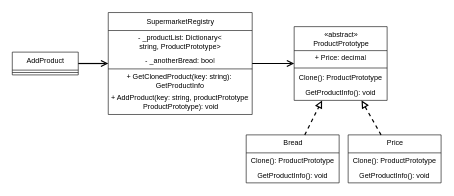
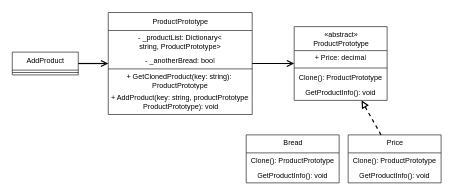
- <mxCell id="19" value="&lt;span style=&quot;font-weight: 400;&quot;&gt;SupermarketRegistry&lt;br&gt;&lt;/span&gt;" style="swimlane;fontStyle=1;align=center;verticalAlign=middle;childLayout=stackLayout;horizontal=1;startSize=30;horizontalStack=0;resizeParent=1;resizeParentMax=0;resizeLast=0;collapsible=0;marginBottom=0;html=1;" vertex="1" parent="1"><mxGeometry x="180" y="20" width="240" height="170" as="geometry" /></mxCell>
+ <mxCell id="19" value="&lt;span style=&quot;font-weight: 400;&quot;&gt;ProductPrototype&lt;br&gt;&lt;/span&gt;" style="swimlane;fontStyle=1;align=center;verticalAlign=middle;childLayout=stackLayout;horizontal=1;startSize=30;horizontalStack=0;resizeParent=1;resizeParentMax=0;resizeLast=0;collapsible=0;marginBottom=0;html=1;" vertex="1" parent="1"><mxGeometry x="180" y="20" width="240" height="170" as="geometry" /></mxCell>
- <mxCell id="23" value="+ GetClonedProduct(key: string):&amp;nbsp;&lt;br&gt;GetProductInfo" style="text;html=1;strokeColor=none;fillColor=none;align=center;verticalAlign=middle;spacingLeft=4;spacingRight=4;overflow=hidden;rotatable=0;points=[[0,0.5],[1,0.5]];portConstraint=eastwest;" vertex="1" parent="19"><mxGeometry y="98" width="240" height="32" as="geometry" /></mxCell>
+ <mxCell id="23" value="+ GetClonedProduct(key: string):&amp;nbsp;&lt;br&gt;ProductPrototype" style="text;html=1;strokeColor=none;fillColor=none;align=center;verticalAlign=middle;spacingLeft=4;spacingRight=4;overflow=hidden;rotatable=0;points=[[0,0.5],[1,0.5]];portConstraint=eastwest;" vertex="1" parent="19"><mxGeometry y="98" width="240" height="32" as="geometry" /></mxCell>
- <mxCell id="16" value="" style="endArrow=block;startArrow=none;endFill=0;startFill=0;endSize=8;html=1;verticalAlign=bottom;dashed=1;labelBackgroundColor=none;strokeWidth=2;" parent="1" source="10" target="2" edge="1"><mxGeometry width="160" relative="1" as="geometry"><mxPoint x="340" y="303.5" as="sourcePoint" /><mxPoint x="380" y="163.5" as="targetPoint" /></mxGeometry></mxCell>
